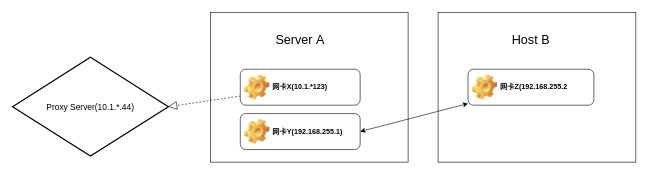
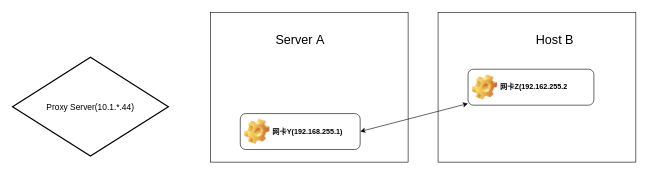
- <mxCell id="10" value="Host&amp;nbsp;B" style="text;html=1;strokeColor=none;fillColor=none;align=center;verticalAlign=middle;whiteSpace=wrap;rounded=0;fontSize=21;" vertex="1" parent="1"><mxGeometry x="830" y="45" width="110" height="40" as="geometry" /></mxCell>
+ <mxCell id="10" value="Host&amp;nbsp;B" style="text;html=1;strokeColor=none;fillColor=none;align=center;verticalAlign=middle;whiteSpace=wrap;rounded=0;fontSize=21;" vertex="1" parent="1"><mxGeometry x="870" y="45" width="110" height="40" as="geometry" /></mxCell>
- <mxCell id="4" value="网卡X(10.1.*123)" style="label;whiteSpace=wrap;html=1;image=img/clipart/Gear_128x128.png" vertex="1" parent="1"><mxGeometry x="400" y="115" width="200" height="60" as="geometry" /></mxCell>
- <mxCell id="9" value="网卡Z(192.168.255.2" style="label;whiteSpace=wrap;html=1;image=img/clipart/Gear_128x128.png" vertex="1" parent="1"><mxGeometry x="780" y="115" width="210" height="60" as="geometry" /></mxCell>
+ <mxCell id="9" value="网卡Z(192.162.255.2" style="label;whiteSpace=wrap;html=1;image=img/clipart/Gear_128x128.png" vertex="1" parent="1"><mxGeometry x="780" y="115" width="210" height="60" as="geometry" /></mxCell>
- <mxCell id="5" value="" style="endArrow=block;dashed=1;endFill=0;endSize=12;html=1;entryX=1;entryY=0.5;entryDx=0;entryDy=0;" edge="1" parent="1" source="4" target="2"><mxGeometry width="160" relative="1" as="geometry"><mxPoint x="630" y="-56" as="sourcePoint" /><mxPoint x="690" y="-155" as="targetPoint" /></mxGeometry></mxCell>
